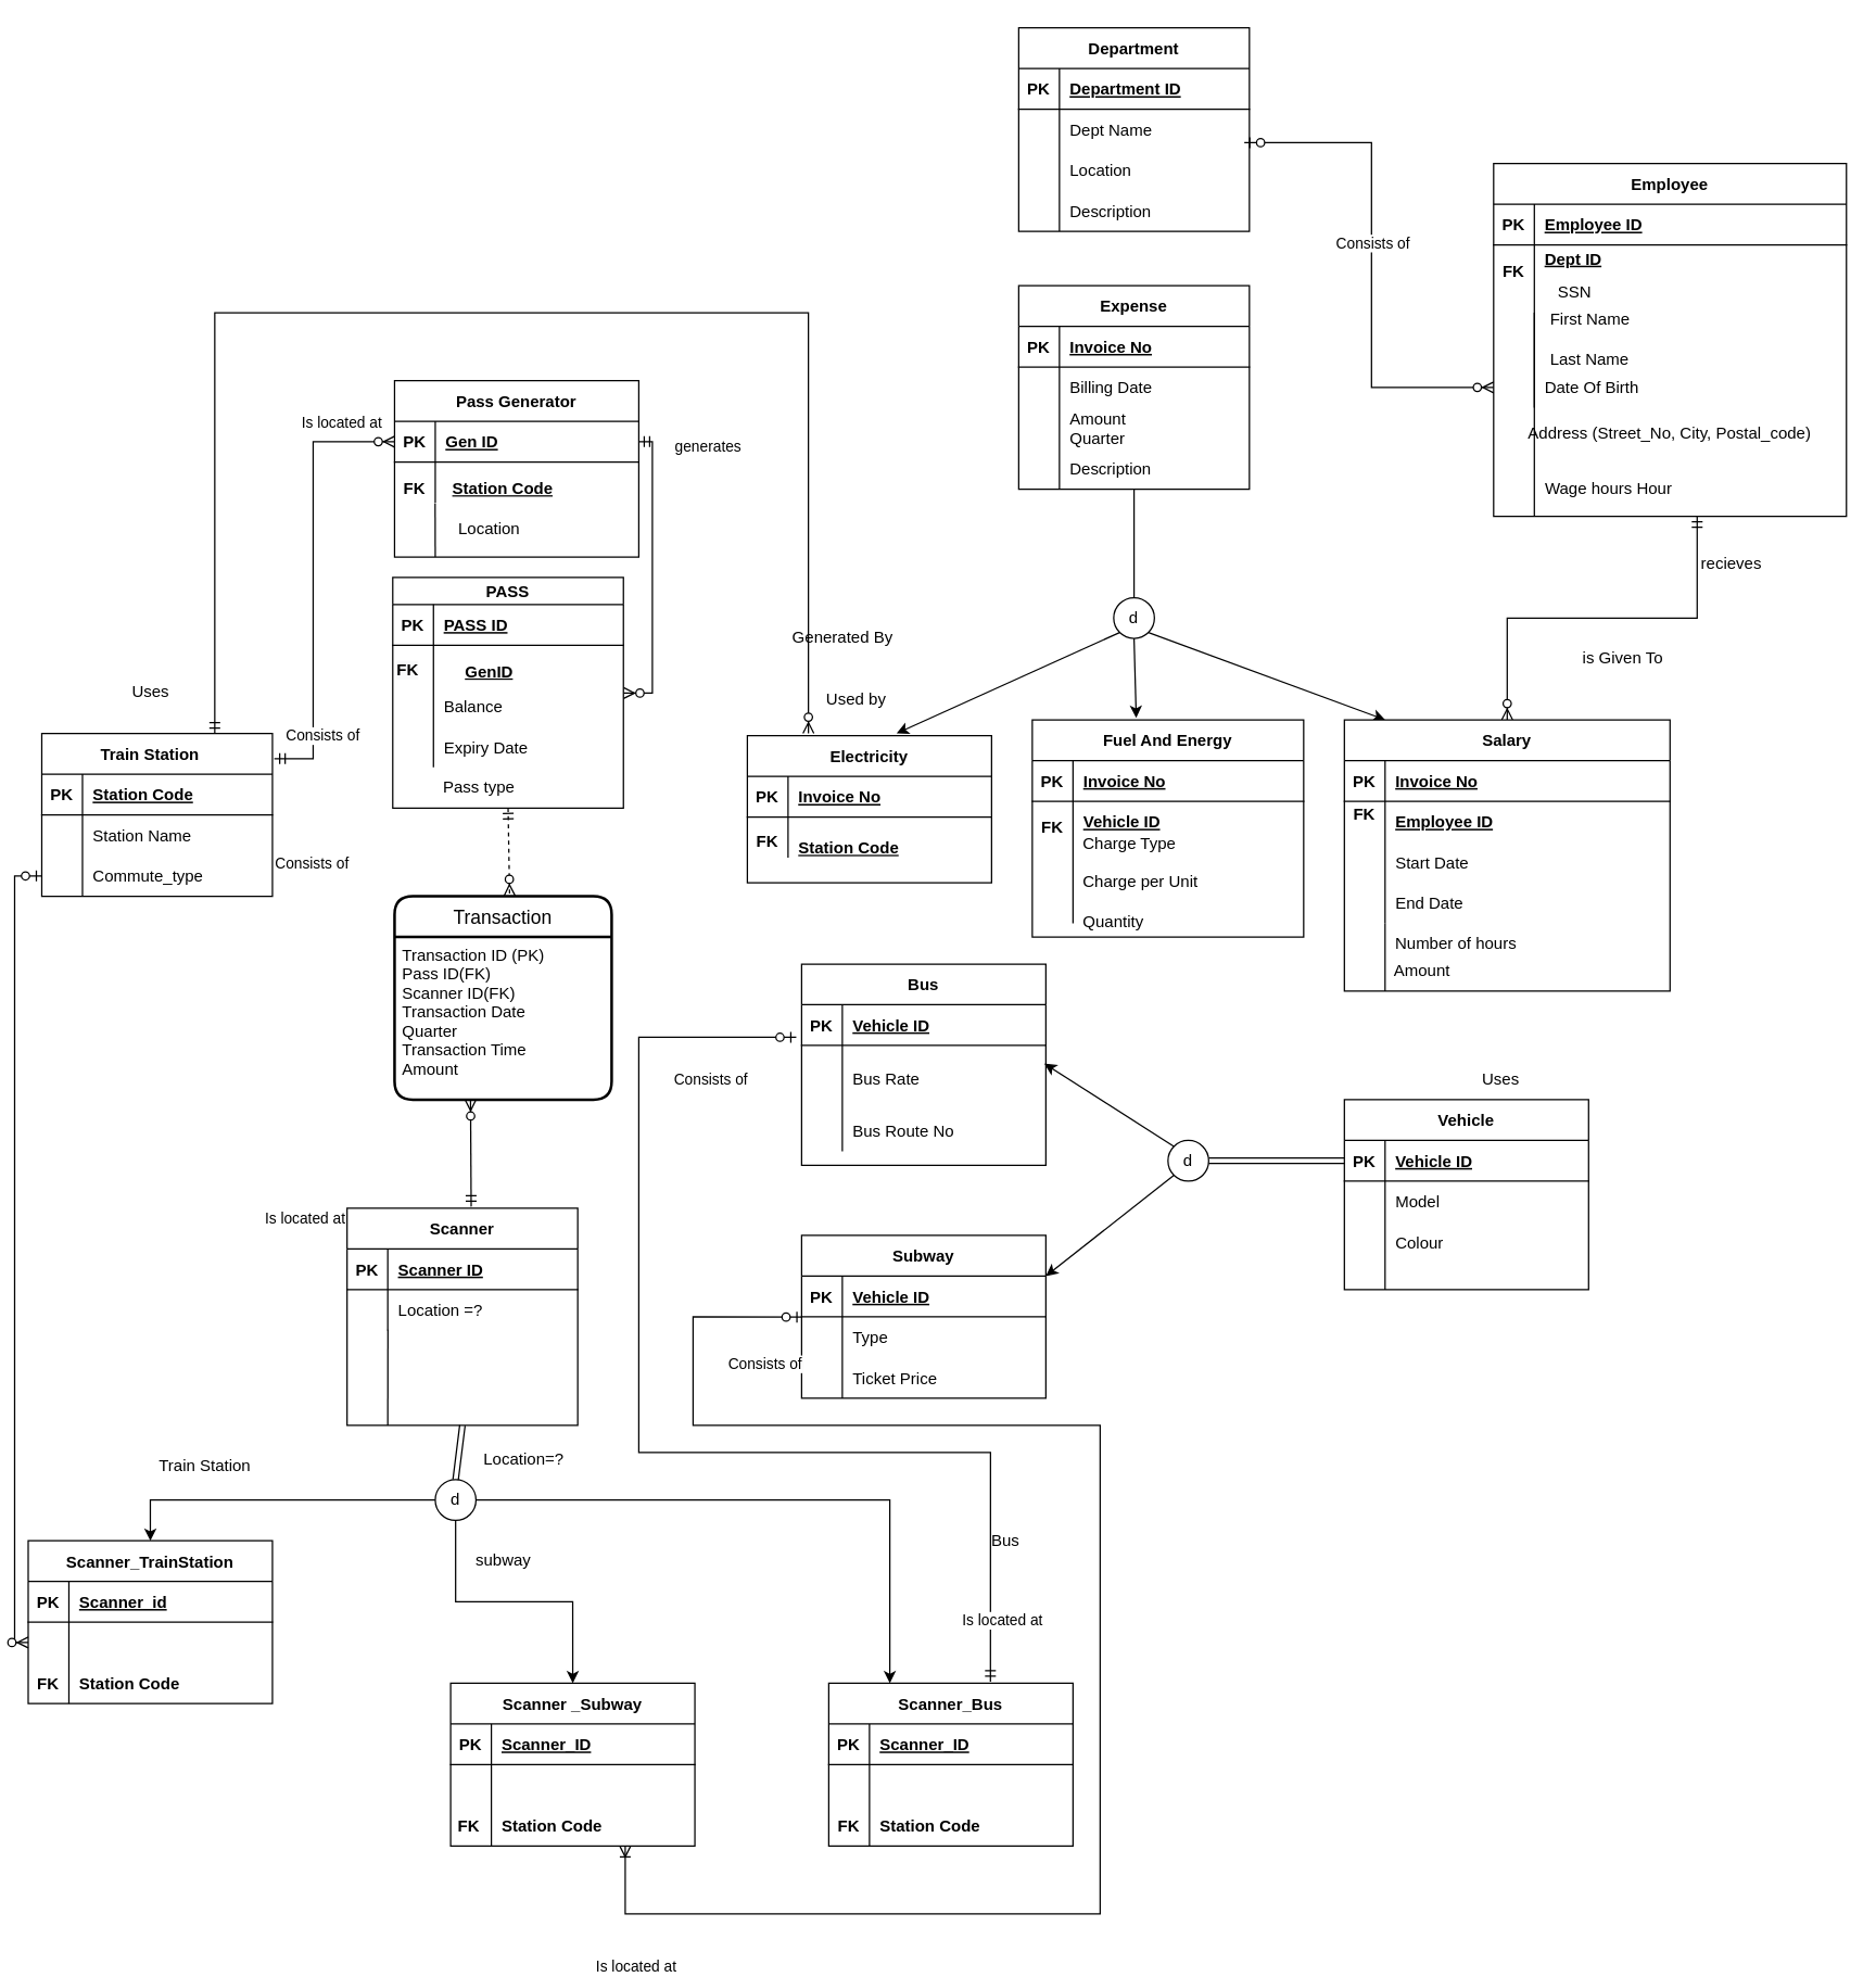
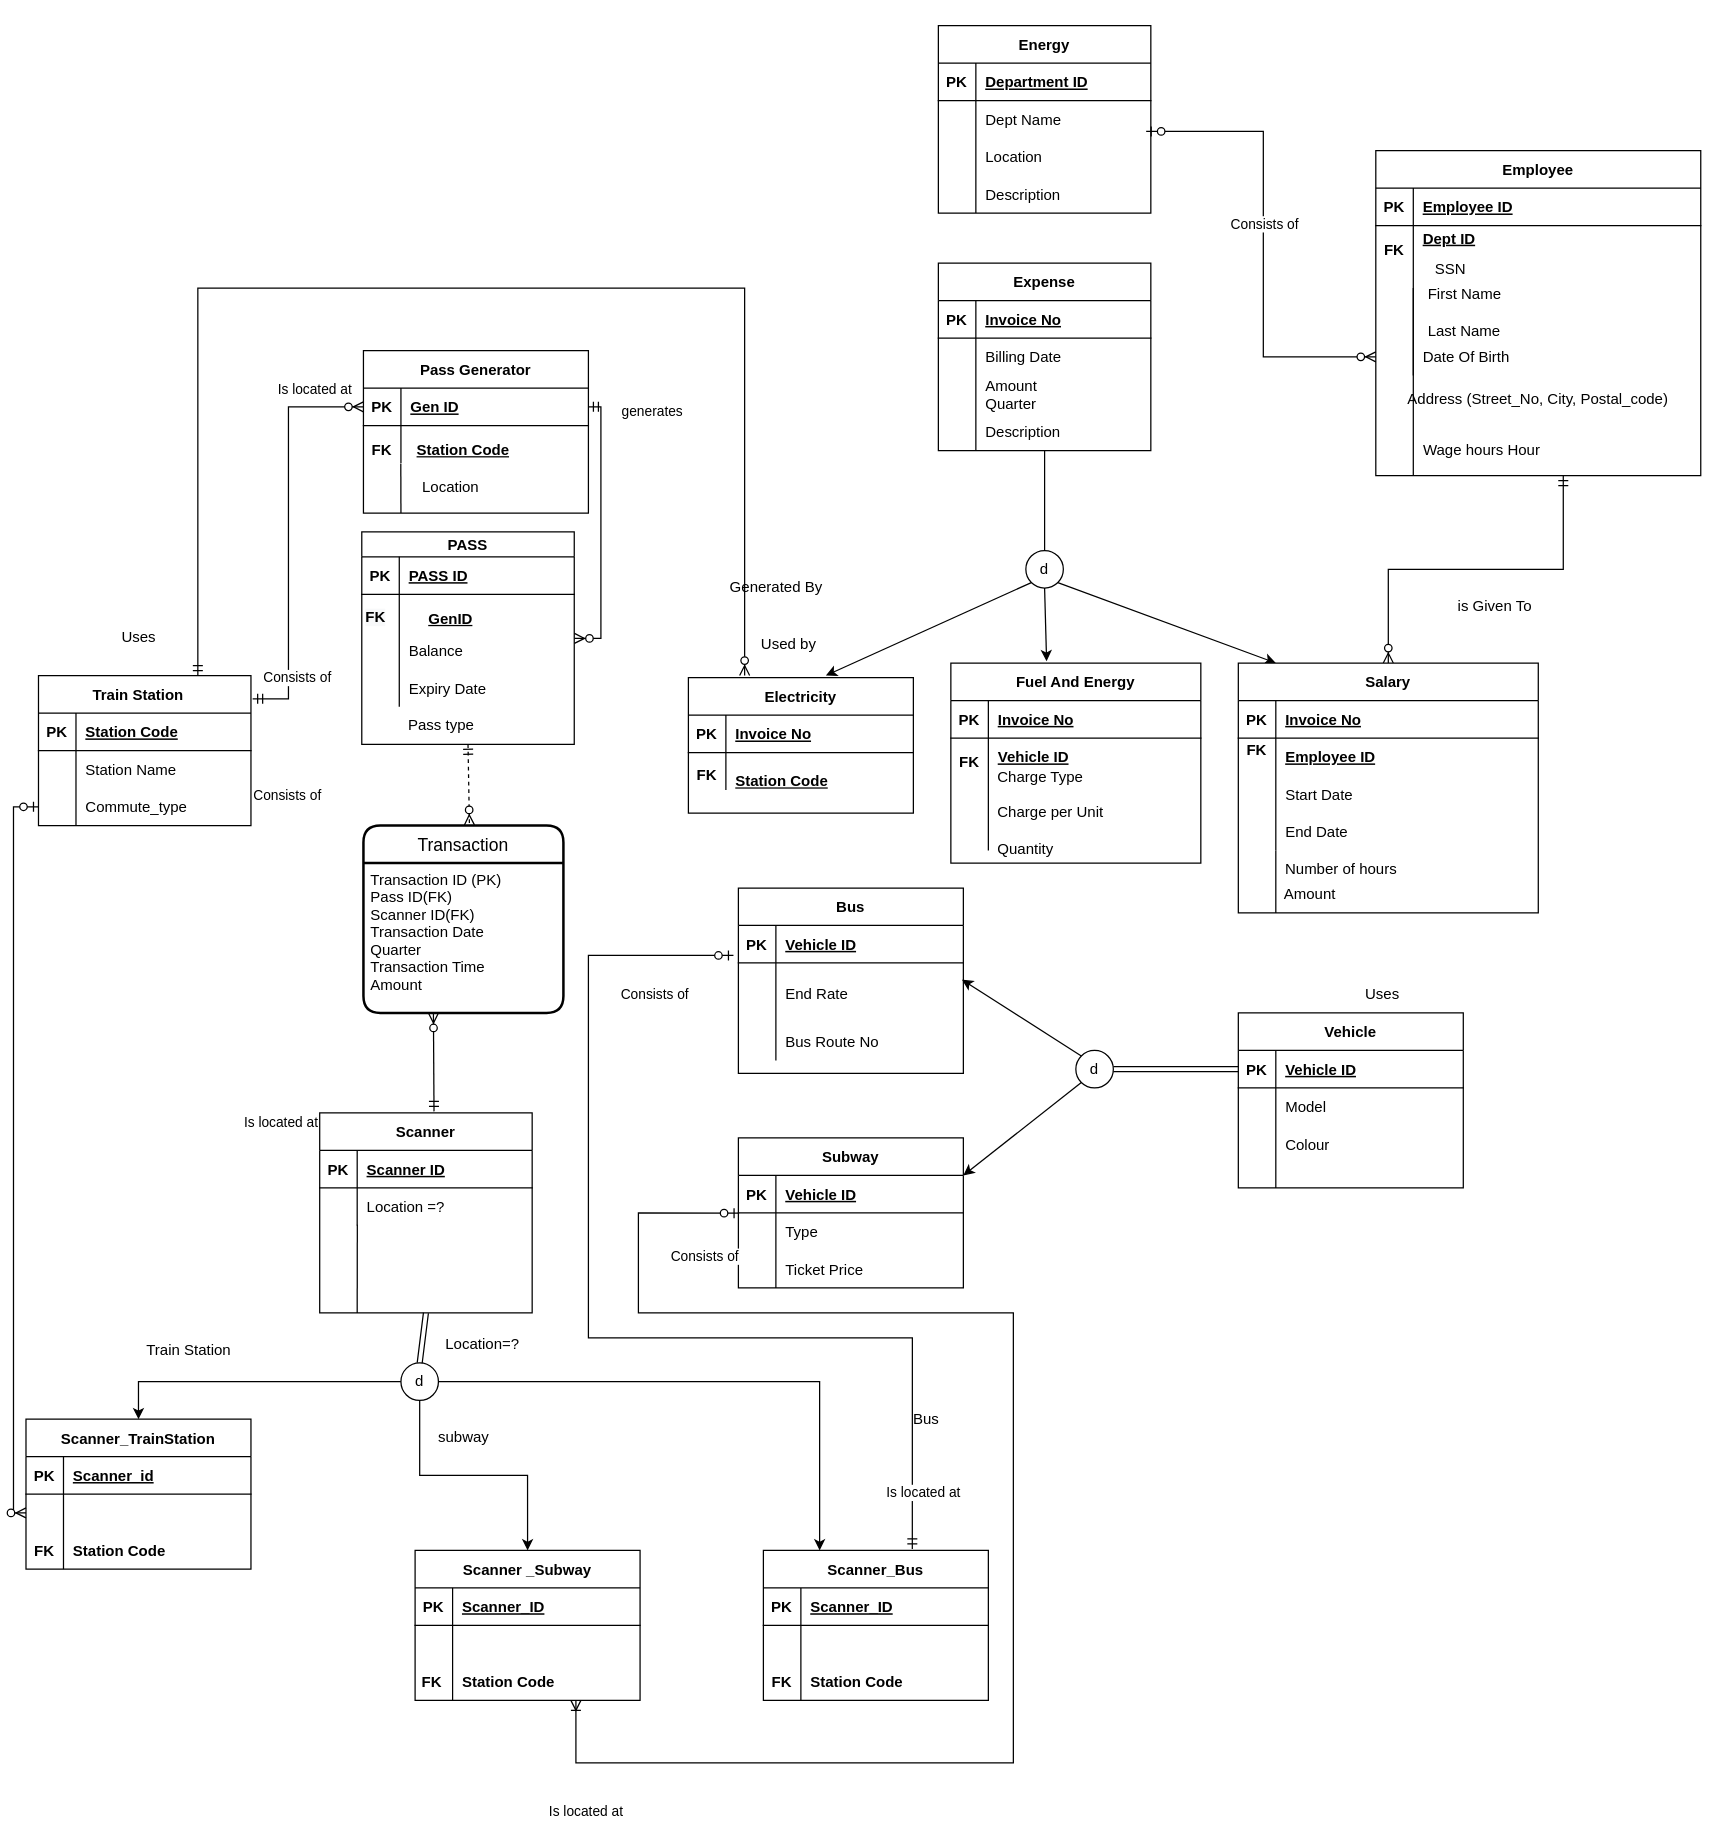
- <mxCell id="26" value="Department" style="shape=table;startSize=30;container=1;collapsible=1;childLayout=tableLayout;fixedRows=1;rowLines=0;fontStyle=1;align=center;resizeLast=1;" parent="1" vertex="1"><mxGeometry x="750" y="20" width="170" height="150" as="geometry" /></mxCell>
+ <mxCell id="26" value="Energy" style="shape=table;startSize=30;container=1;collapsible=1;childLayout=tableLayout;fixedRows=1;rowLines=0;fontStyle=1;align=center;resizeLast=1;" parent="1" vertex="1"><mxGeometry x="750" y="20" width="170" height="150" as="geometry" /></mxCell>
- <mxCell id="168" value="recieves" style="text;html=1;align=center;verticalAlign=middle;resizable=0;points=[];autosize=1;strokeColor=none;fillColor=none;" parent="1" vertex="1"><mxGeometry x="1240" y="400" width="70" height="30" as="geometry" /></mxCell>
- <mxCell id="144" value="Bus Rate" style="shape=partialRectangle;connectable=0;fillColor=none;top=0;left=0;bottom=0;right=0;align=left;spacingLeft=6;overflow=hidden;" parent="142" vertex="1"><mxGeometry x="30" width="150" height="48" as="geometry"><mxRectangle width="150" height="48" as="alternateBounds" /></mxGeometry></mxCell>
+ <mxCell id="144" value="End Rate" style="shape=partialRectangle;connectable=0;fillColor=none;top=0;left=0;bottom=0;right=0;align=left;spacingLeft=6;overflow=hidden;" parent="142" vertex="1"><mxGeometry x="30" width="150" height="48" as="geometry"><mxRectangle width="150" height="48" as="alternateBounds" /></mxGeometry></mxCell>
